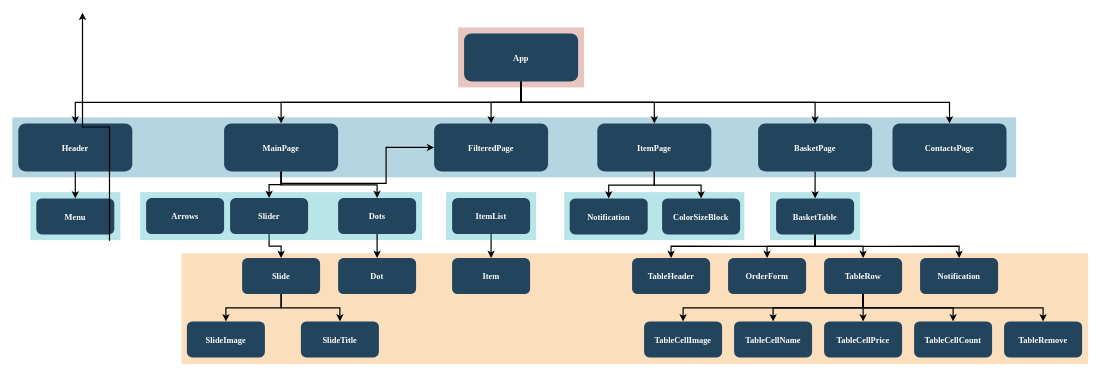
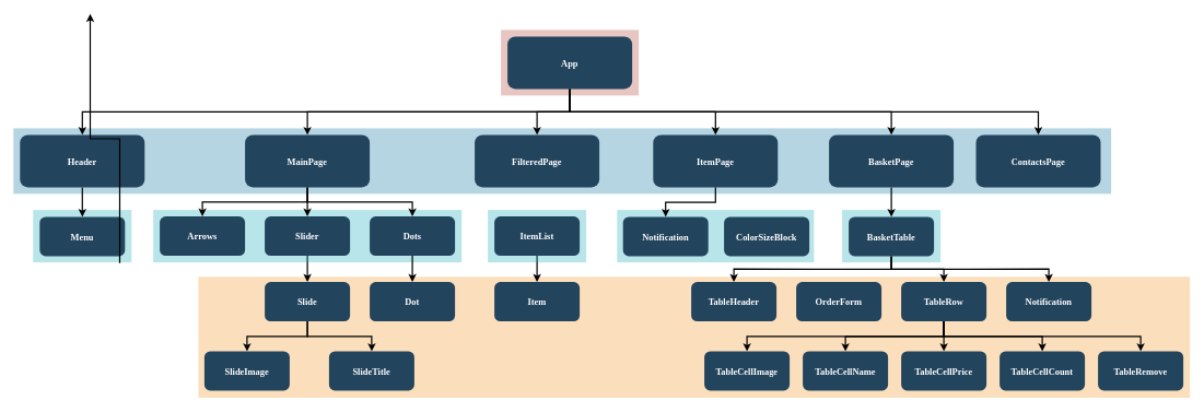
- <mxCell id="19" style="edgeStyle=orthogonalEdgeStyle;rounded=0;orthogonalLoop=1;jettySize=auto;html=1;exitX=0.5;exitY=1;exitDx=0;exitDy=0;strokeWidth=2;" edge="1" parent="1" source="21" target="18"><mxGeometry relative="1" as="geometry" /></mxCell>
+ <mxCell id="19" style="edgeStyle=orthogonalEdgeStyle;rounded=0;orthogonalLoop=1;jettySize=auto;html=1;exitX=0.5;exitY=1;exitDx=0;exitDy=0;entryX=0.5;entryY=0;entryDx=0;entryDy=0;strokeWidth=2;" edge="1" parent="1" source="21" target="40"><mxGeometry relative="1" as="geometry" /></mxCell>
- <mxCell id="34" value="" style="edgeStyle=elbowEdgeStyle;elbow=vertical;strokeWidth=2;rounded=0" parent="1" source="17" target="46" edge="1"><mxGeometry x="-160" y="120" width="100" height="100" as="geometry"><mxPoint x="-100" y="105" as="sourcePoint" /><mxPoint x="0" y="5" as="targetPoint" /></mxGeometry></mxCell>
- <mxCell id="25" value="Slider" style="rounded=1;fillColor=#23445D;gradientColor=none;strokeColor=none;fontColor=#FFFFFF;fontStyle=1;fontFamily=Tahoma;fontSize=14" parent="1" vertex="1"><mxGeometry x="383" y="329.5" width="130" height="60" as="geometry" /></mxCell>
+ <mxCell id="25" value="Slider" style="rounded=1;fillColor=#23445D;gradientColor=none;strokeColor=none;fontColor=#FFFFFF;fontStyle=1;fontFamily=Tahoma;fontSize=14" parent="1" vertex="1"><mxGeometry x="403" y="329.5" width="130" height="60" as="geometry" /></mxCell>
- <mxCell id="48" style="edgeStyle=orthogonalEdgeStyle;rounded=0;orthogonalLoop=1;jettySize=auto;html=1;exitX=0.5;exitY=1;exitDx=0;exitDy=0;entryX=0.5;entryY=0;entryDx=0;entryDy=0;strokeWidth=2;" edge="1" parent="1" source="52" target="54"><mxGeometry relative="1" as="geometry" /></mxCell>
